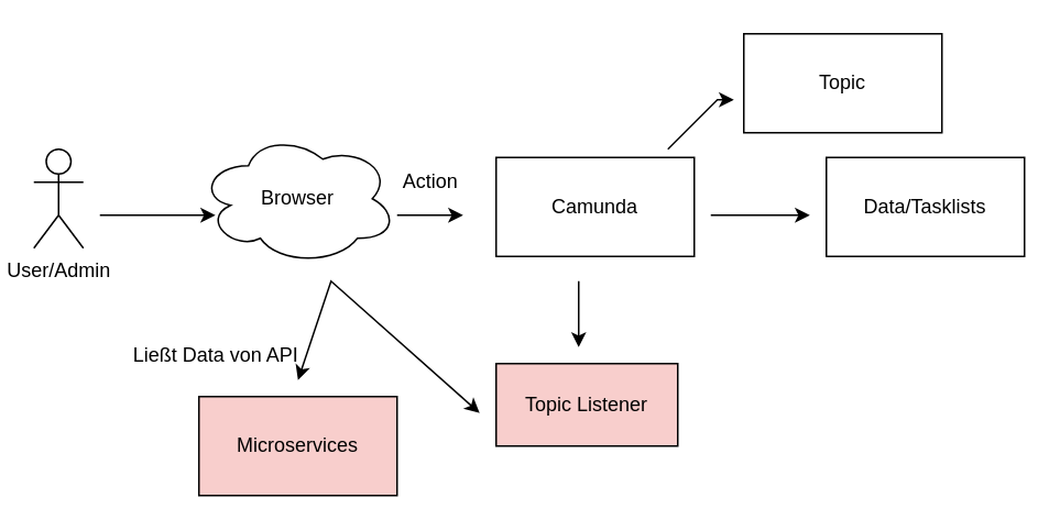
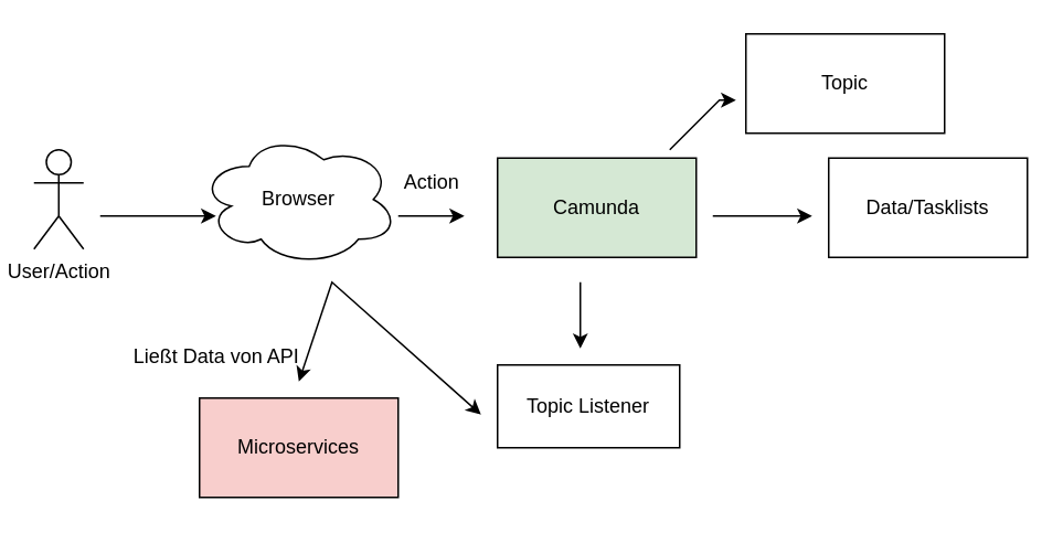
- <mxCell id="7" value="Camunda" style="rounded=0;whiteSpace=wrap;html=1;" parent="1" vertex="1"><mxGeometry x="300" y="95" width="120" height="60" as="geometry" /></mxCell>
+ <mxCell id="7" value="Camunda" style="rounded=0;whiteSpace=wrap;html=1;fillColor=#d5e8d4;" parent="1" vertex="1"><mxGeometry x="300" y="95" width="120" height="60" as="geometry" /></mxCell>
- <mxCell id="2" value="User/Admin" style="shape=umlActor;verticalLabelPosition=bottom;verticalAlign=top;html=1;outlineConnect=0;" parent="1" vertex="1"><mxGeometry x="20" y="90" width="30" height="60" as="geometry" /></mxCell>
+ <mxCell id="2" value="User/Action" style="shape=umlActor;verticalLabelPosition=bottom;verticalAlign=top;html=1;outlineConnect=0;" parent="1" vertex="1"><mxGeometry x="20" y="90" width="30" height="60" as="geometry" /></mxCell>
- <mxCell id="13" value="Topic Listener" style="rounded=0;whiteSpace=wrap;html=1;fillColor=#f8cecc;" parent="1" vertex="1"><mxGeometry x="300" y="220" width="110" height="50" as="geometry" /></mxCell>
+ <mxCell id="13" value="Topic Listener" style="rounded=0;whiteSpace=wrap;html=1;" parent="1" vertex="1"><mxGeometry x="300" y="220" width="110" height="50" as="geometry" /></mxCell>
